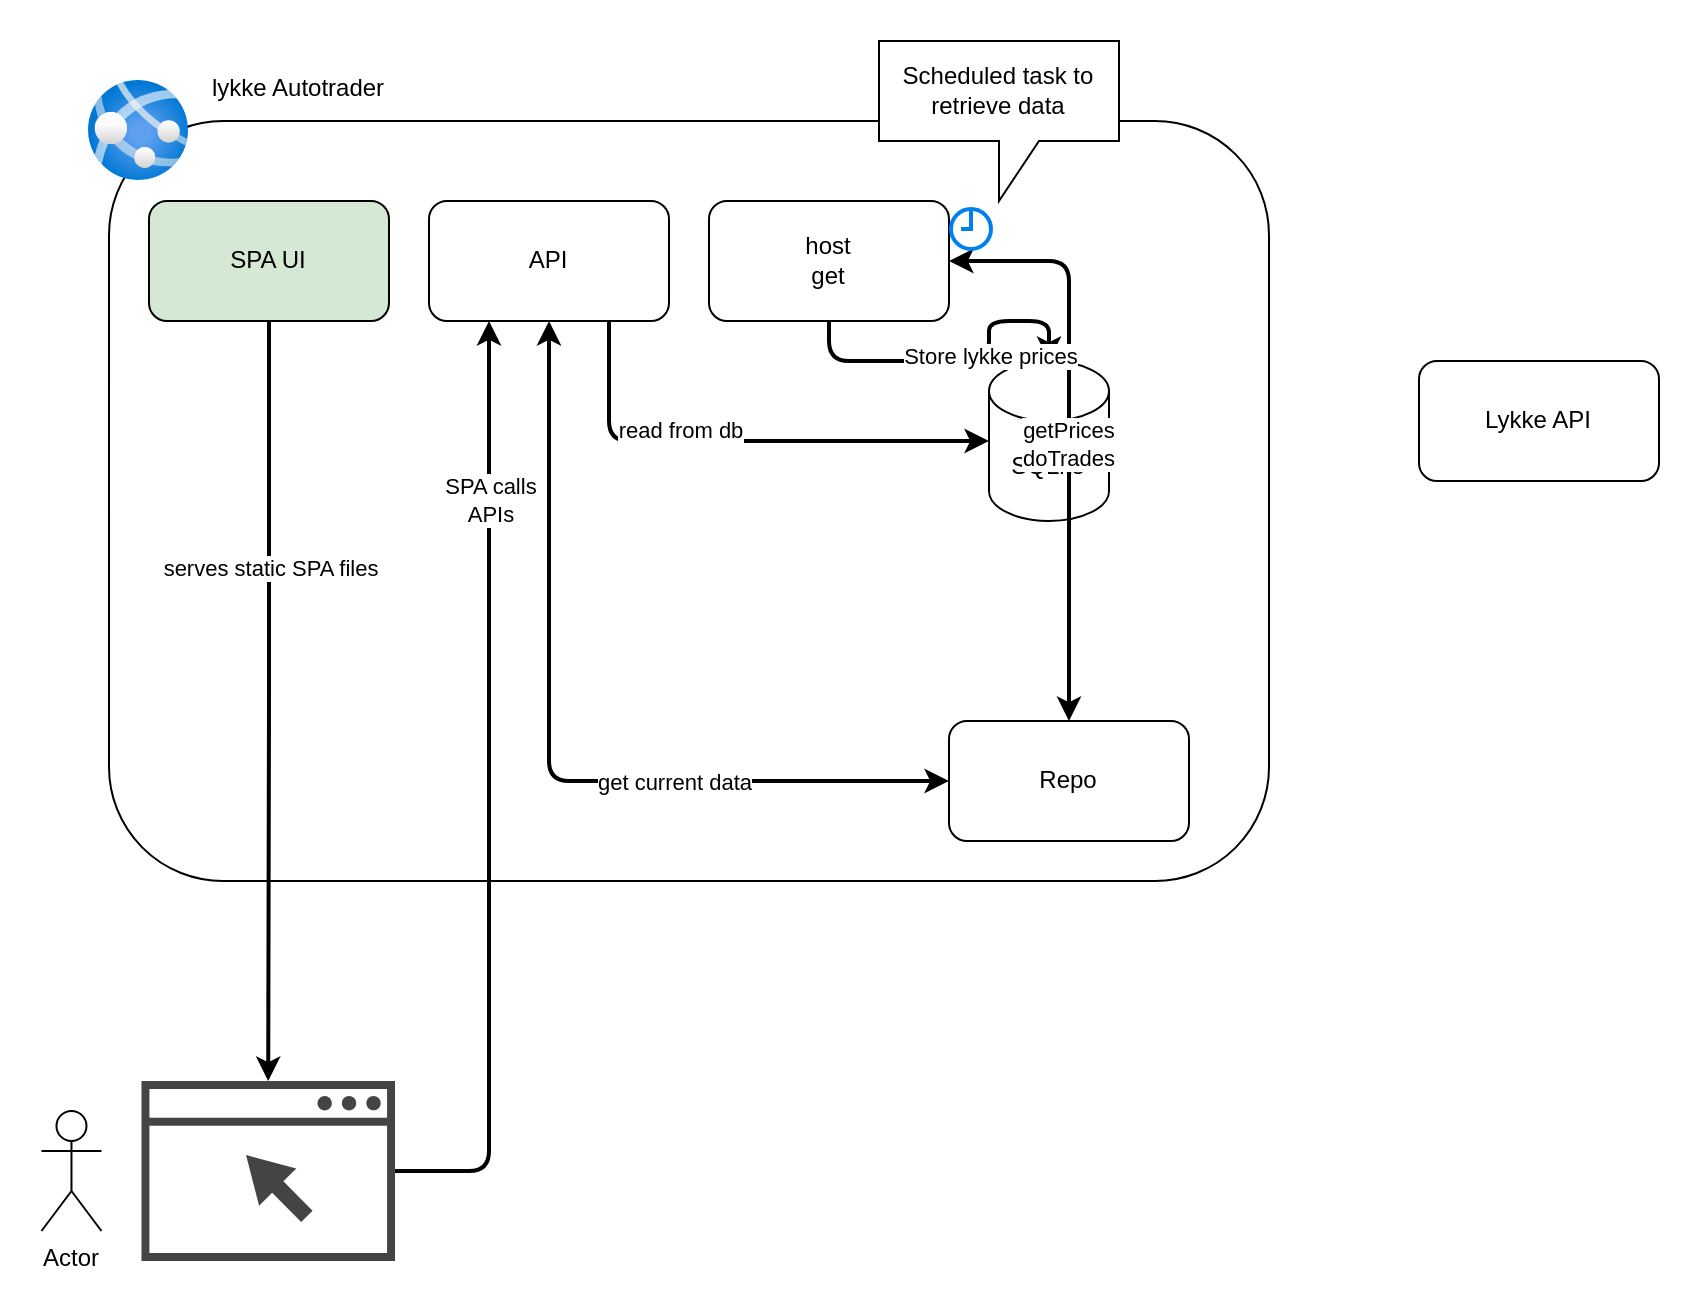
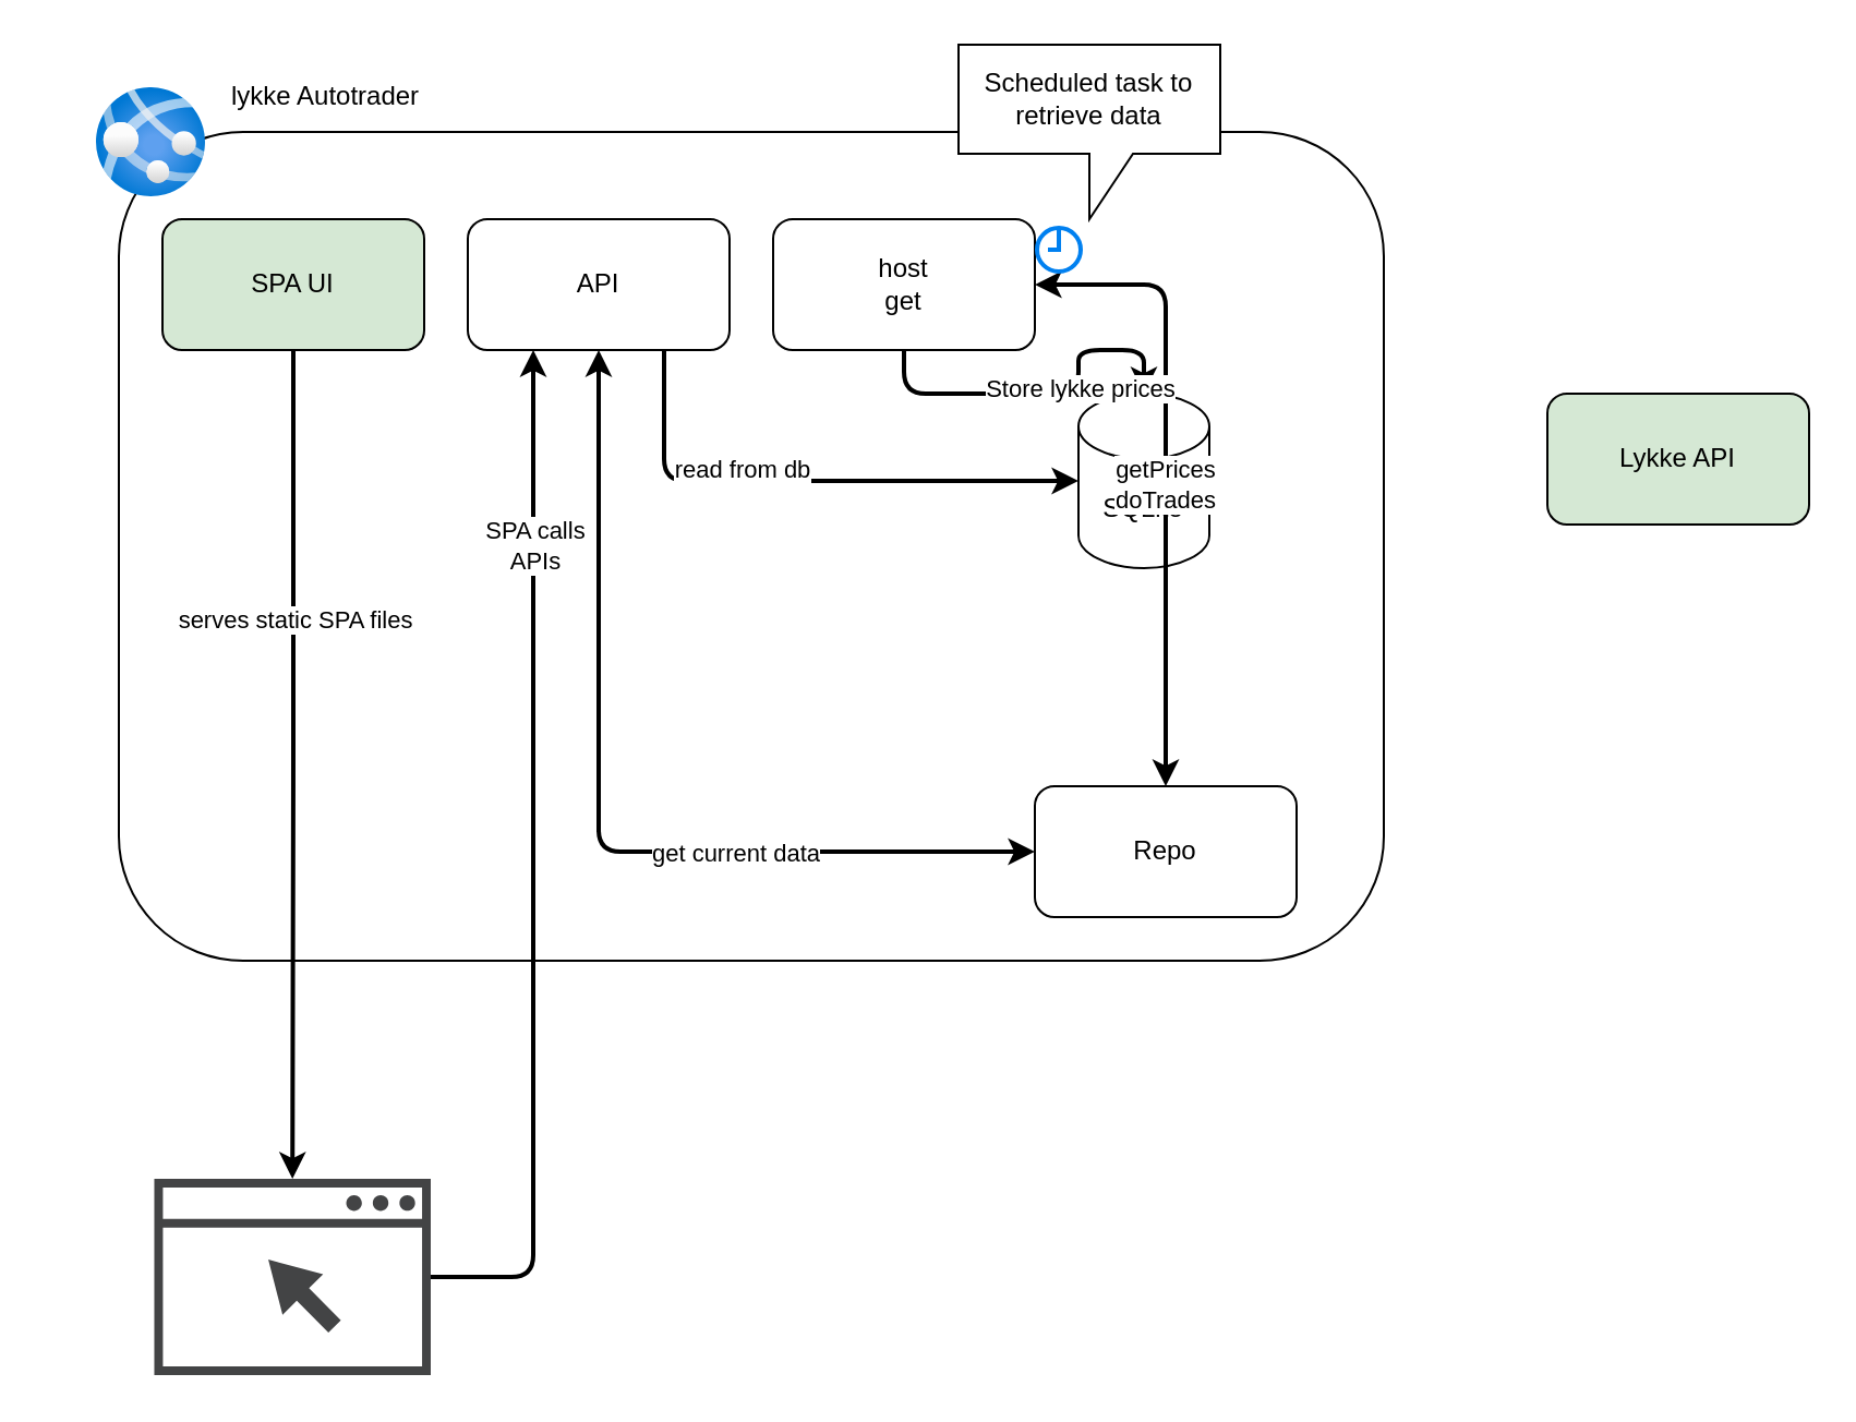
- <mxCell id="3" value="Lykke API" style="rounded=1;whiteSpace=wrap;html=1;" parent="1" vertex="1"><mxGeometry x="709" y="180" width="120" height="60" as="geometry" /></mxCell>
+ <mxCell id="3" value="Lykke API" style="rounded=1;whiteSpace=wrap;html=1;fillColor=#d5e8d4;" parent="1" vertex="1"><mxGeometry x="709" y="180" width="120" height="60" as="geometry" /></mxCell>
- <mxCell id="23" value="Actor" style="shape=umlActor;verticalLabelPosition=bottom;verticalAlign=top;html=1;outlineConnect=0;" parent="1" vertex="1"><mxGeometry x="20.24" y="555" width="30" height="60" as="geometry" /></mxCell>
